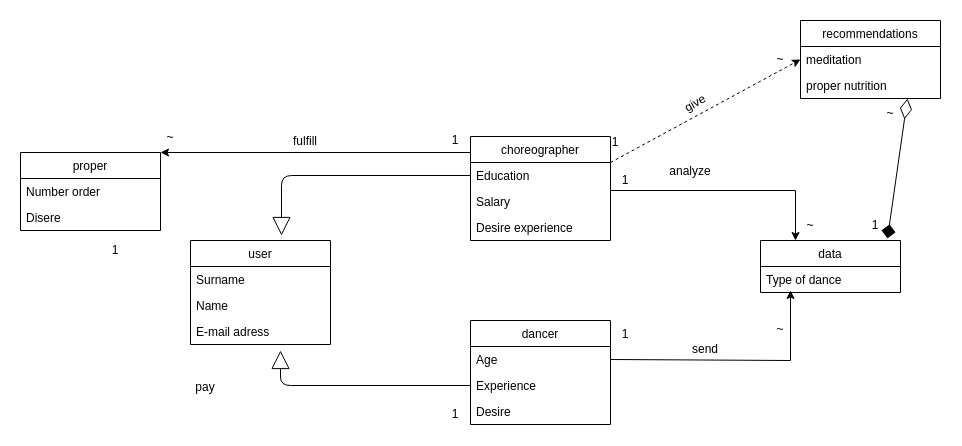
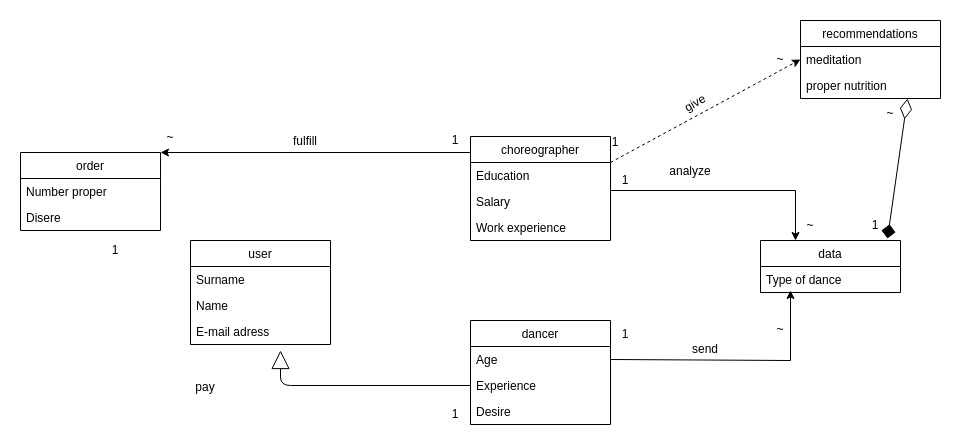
- <mxCell id="29" value="proper" style="swimlane;fontStyle=0;childLayout=stackLayout;horizontal=1;startSize=26;fillColor=none;horizontalStack=0;resizeParent=1;resizeParentMax=0;resizeLast=0;collapsible=1;marginBottom=0;" vertex="1" parent="1"><mxGeometry x="20" y="152" width="140" height="78" as="geometry" /></mxCell>
+ <mxCell id="29" value="order" style="swimlane;fontStyle=0;childLayout=stackLayout;horizontal=1;startSize=26;fillColor=none;horizontalStack=0;resizeParent=1;resizeParentMax=0;resizeLast=0;collapsible=1;marginBottom=0;" vertex="1" parent="1"><mxGeometry x="20" y="152" width="140" height="78" as="geometry" /></mxCell>
- <mxCell id="18" value="" style="endArrow=block;endSize=16;endFill=0;html=1;exitX=0;exitY=0.5;exitDx=0;exitDy=0;entryX=0.65;entryY=-0.048;entryDx=0;entryDy=0;entryPerimeter=0;" edge="1" parent="1" source="7" target="2"><mxGeometry x="0.007" y="-8" width="160" relative="1" as="geometry"><mxPoint x="447.06" y="218" as="sourcePoint" /><mxPoint x="230" y="170" as="targetPoint" /><mxPoint as="offset" /><Array as="points"><mxPoint x="281" y="175" /></Array></mxGeometry></mxCell>
- <mxCell id="30" value="Number order" style="text;strokeColor=none;fillColor=none;align=left;verticalAlign=top;spacingLeft=4;spacingRight=4;overflow=hidden;rotatable=0;points=[[0,0.5],[1,0.5]];portConstraint=eastwest;" vertex="1" parent="29"><mxGeometry y="26" width="140" height="26" as="geometry" /></mxCell>
+ <mxCell id="30" value="Number proper" style="text;strokeColor=none;fillColor=none;align=left;verticalAlign=top;spacingLeft=4;spacingRight=4;overflow=hidden;rotatable=0;points=[[0,0.5],[1,0.5]];portConstraint=eastwest;" vertex="1" parent="29"><mxGeometry y="26" width="140" height="26" as="geometry" /></mxCell>
- <mxCell id="9" value="Desire experience" style="text;strokeColor=none;fillColor=none;align=left;verticalAlign=top;spacingLeft=4;spacingRight=4;overflow=hidden;rotatable=0;points=[[0,0.5],[1,0.5]];portConstraint=eastwest;" parent="6" vertex="1"><mxGeometry y="78" width="140" height="26" as="geometry" /></mxCell>
+ <mxCell id="9" value="Work experience" style="text;strokeColor=none;fillColor=none;align=left;verticalAlign=top;spacingLeft=4;spacingRight=4;overflow=hidden;rotatable=0;points=[[0,0.5],[1,0.5]];portConstraint=eastwest;" parent="6" vertex="1"><mxGeometry y="78" width="140" height="26" as="geometry" /></mxCell>
